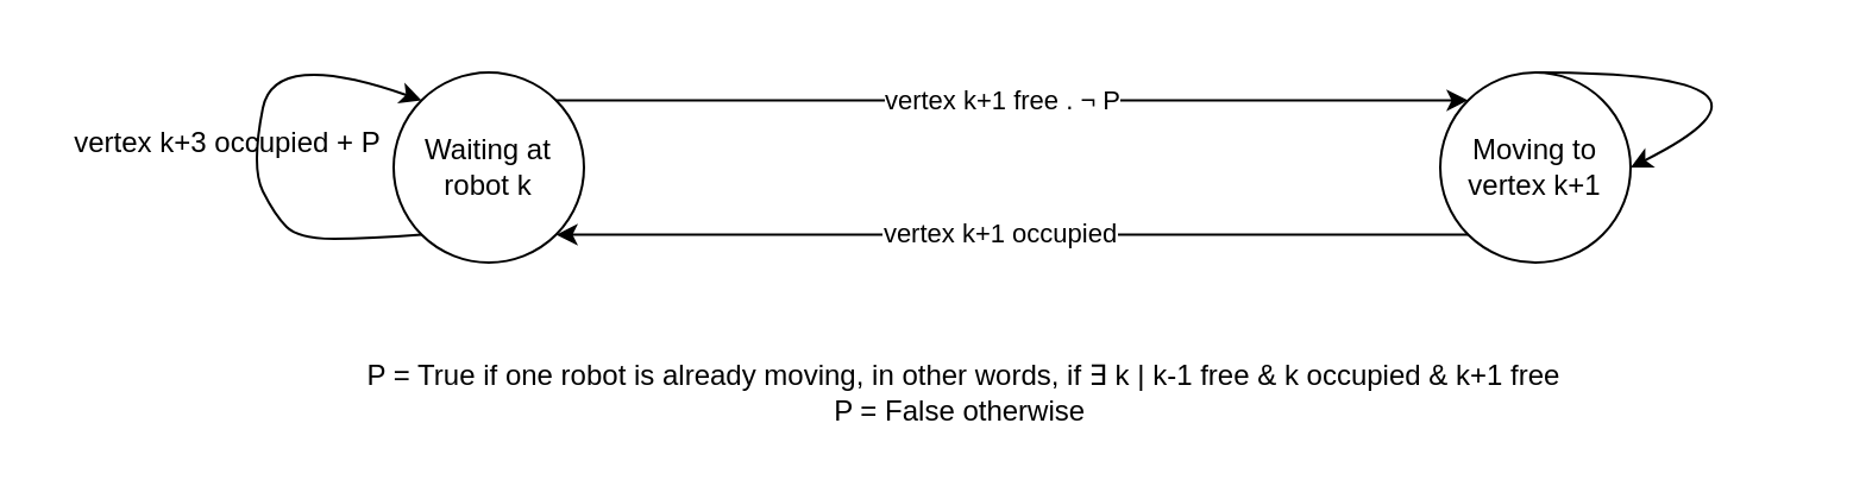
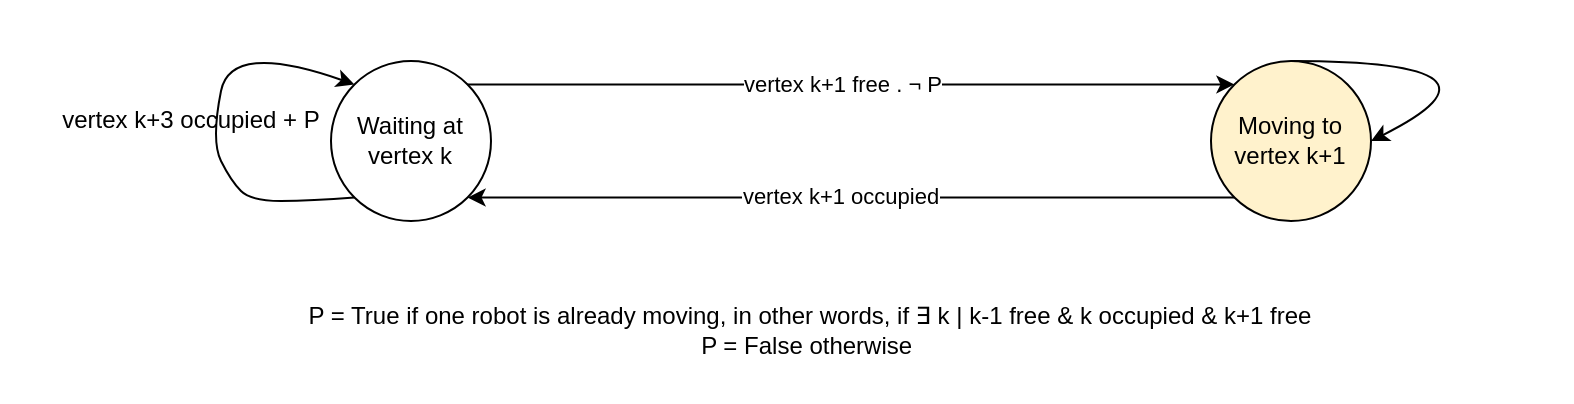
- <mxCell id="2" value="Waiting at robot k" style="ellipse;whiteSpace=wrap;html=1;aspect=fixed;" parent="1" vertex="1"><mxGeometry x="165" y="30" width="80" height="80" as="geometry" /></mxCell>
+ <mxCell id="2" value="Waiting at vertex k" style="ellipse;whiteSpace=wrap;html=1;aspect=fixed;" parent="1" vertex="1"><mxGeometry x="165" y="30" width="80" height="80" as="geometry" /></mxCell>
- <mxCell id="3" value="Moving to vertex k+1" style="ellipse;whiteSpace=wrap;html=1;aspect=fixed;" parent="1" vertex="1"><mxGeometry x="605" y="30" width="80" height="80" as="geometry" /></mxCell>
+ <mxCell id="3" value="Moving to vertex k+1" style="ellipse;whiteSpace=wrap;html=1;aspect=fixed;fillColor=#fff2cc;" parent="1" vertex="1"><mxGeometry x="605" y="30" width="80" height="80" as="geometry" /></mxCell>
